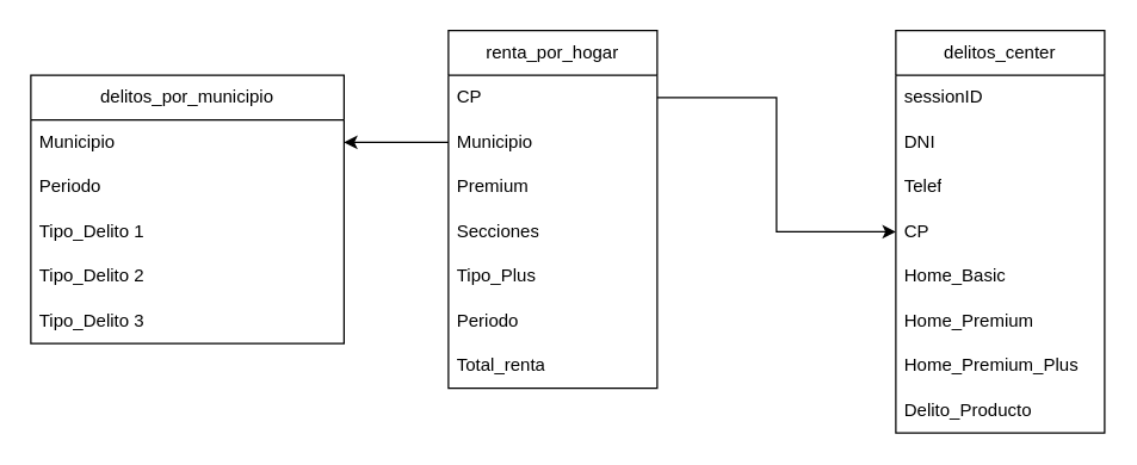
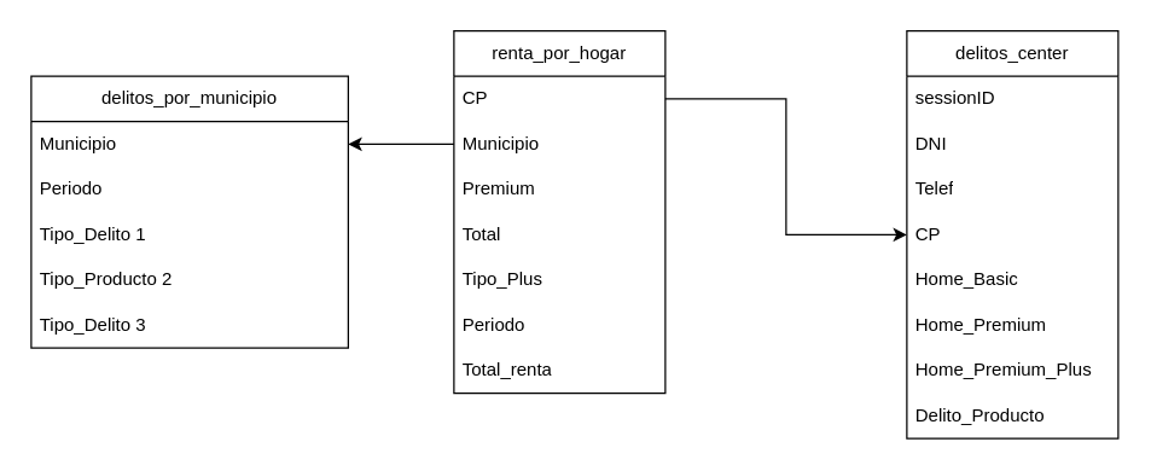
- <mxCell id="6" value="Secciones" style="text;strokeColor=none;fillColor=none;align=left;verticalAlign=middle;spacingLeft=4;spacingRight=4;overflow=hidden;points=[[0,0.5],[1,0.5]];portConstraint=eastwest;rotatable=0;whiteSpace=wrap;html=1;" parent="2" vertex="1"><mxGeometry y="120" width="140" height="30" as="geometry" /></mxCell>
+ <mxCell id="6" value="Total" style="text;strokeColor=none;fillColor=none;align=left;verticalAlign=middle;spacingLeft=4;spacingRight=4;overflow=hidden;points=[[0,0.5],[1,0.5]];portConstraint=eastwest;rotatable=0;whiteSpace=wrap;html=1;" parent="2" vertex="1"><mxGeometry y="120" width="140" height="30" as="geometry" /></mxCell>
- <mxCell id="23" value="Tipo_Delito 2" style="text;strokeColor=none;fillColor=none;align=left;verticalAlign=middle;spacingLeft=4;spacingRight=4;overflow=hidden;points=[[0,0.5],[1,0.5]];portConstraint=eastwest;rotatable=0;whiteSpace=wrap;html=1;" parent="19" vertex="1"><mxGeometry y="120" width="210" height="30" as="geometry" /></mxCell>
+ <mxCell id="23" value="Tipo_Producto 2" style="text;strokeColor=none;fillColor=none;align=left;verticalAlign=middle;spacingLeft=4;spacingRight=4;overflow=hidden;points=[[0,0.5],[1,0.5]];portConstraint=eastwest;rotatable=0;whiteSpace=wrap;html=1;" parent="19" vertex="1"><mxGeometry y="120" width="210" height="30" as="geometry" /></mxCell>
